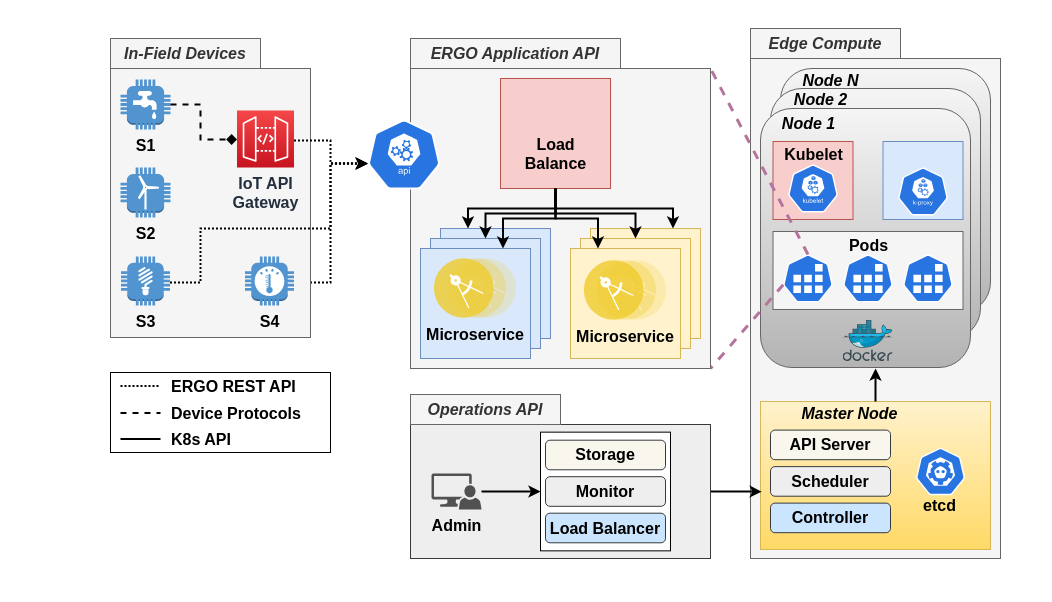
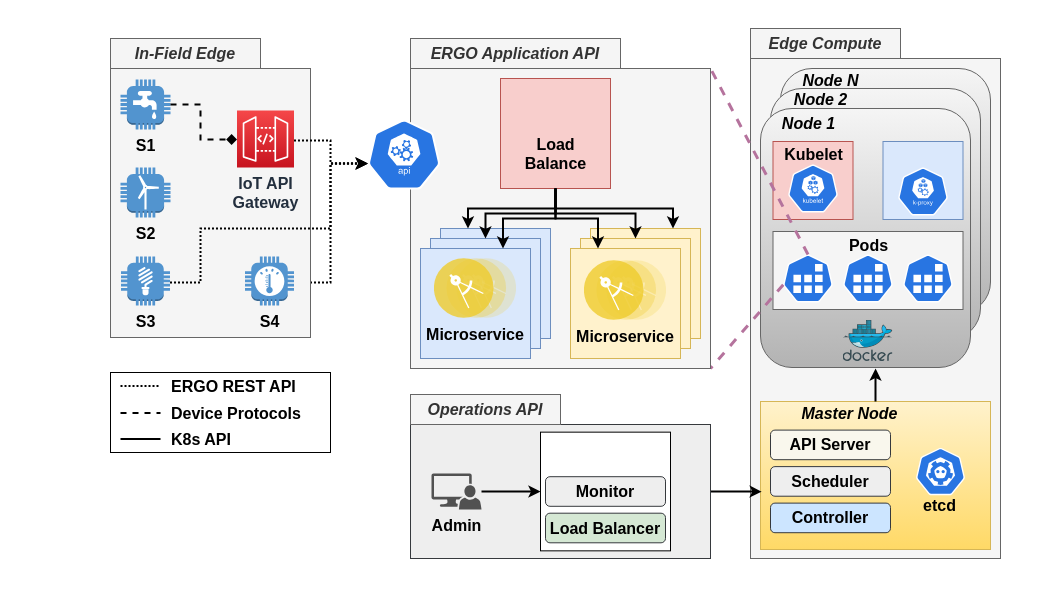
- <mxCell id="54" value="&lt;font style=&quot;font-size: 16px&quot;&gt;&lt;i&gt;&lt;b&gt;In-Field Devices&lt;br&gt;&lt;/b&gt;&lt;/i&gt;&lt;/font&gt;" style="rounded=0;whiteSpace=wrap;html=1;labelBackgroundColor=none;fillColor=#f5f5f5;strokeColor=#666666;fontColor=#333333;" vertex="1" parent="44"><mxGeometry x="90" width="150" height="30" as="geometry" /></mxCell>
+ <mxCell id="54" value="&lt;font style=&quot;font-size: 16px&quot;&gt;&lt;i&gt;&lt;b&gt;In-Field Edge&lt;br&gt;&lt;/b&gt;&lt;/i&gt;&lt;/font&gt;" style="rounded=0;whiteSpace=wrap;html=1;labelBackgroundColor=none;fillColor=#f5f5f5;strokeColor=#666666;fontColor=#333333;" vertex="1" parent="44"><mxGeometry x="90" width="150" height="30" as="geometry" /></mxCell>
- <mxCell id="102" value="&lt;font style=&quot;font-size: 16px&quot;&gt;&lt;b&gt;Storage&lt;br&gt;&lt;/b&gt;&lt;/font&gt;" style="rounded=1;whiteSpace=wrap;html=1;fillColor=#f9f7ed;strokeColor=#36393d;" vertex="1" parent="100"><mxGeometry x="5" y="8.04" width="120" height="29.6" as="geometry" /></mxCell>
- <mxCell id="104" value="&lt;font style=&quot;font-size: 16px&quot;&gt;&lt;b&gt;Load Balancer&lt;/b&gt;&lt;/font&gt;" style="rounded=1;whiteSpace=wrap;html=1;fillColor=#cce5ff;strokeColor=#36393d;" vertex="1" parent="100"><mxGeometry x="5" y="81.053" width="120" height="29.6" as="geometry" /></mxCell>
+ <mxCell id="104" value="&lt;font style=&quot;font-size: 16px&quot;&gt;&lt;b&gt;Load Balancer&lt;/b&gt;&lt;/font&gt;" style="rounded=1;whiteSpace=wrap;html=1;fillColor=#d5e8d4;strokeColor=#36393d;" vertex="1" parent="100"><mxGeometry x="5" y="81.053" width="120" height="29.6" as="geometry" /></mxCell>
